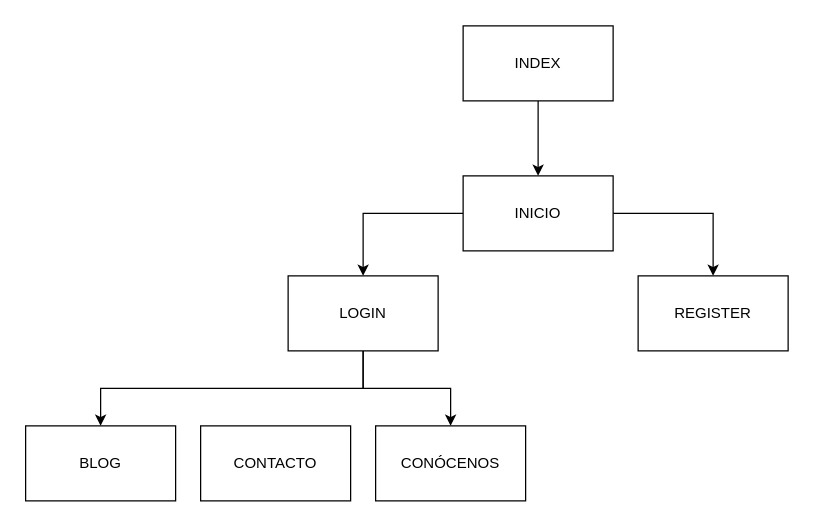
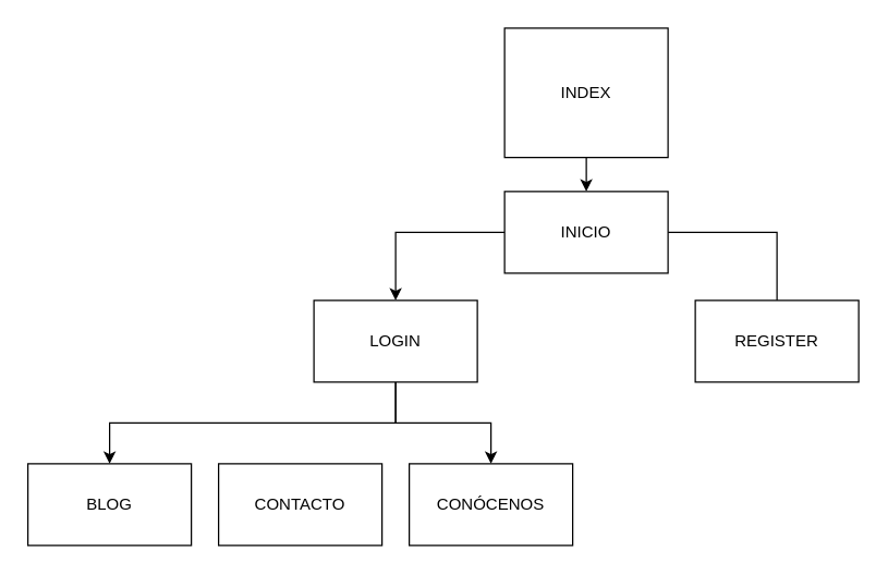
- <mxCell id="3" value="INDEX" style="rounded=0;whiteSpace=wrap;html=1;" vertex="1" parent="1"><mxGeometry x="370" y="20" width="120" height="60" as="geometry" /></mxCell>
+ <mxCell id="3" value="INDEX" style="rounded=0;whiteSpace=wrap;html=1;" vertex="1" parent="1"><mxGeometry x="370" y="20" width="120" height="95" as="geometry" /></mxCell>
- <mxCell id="5" style="edgeStyle=orthogonalEdgeStyle;rounded=0;orthogonalLoop=1;jettySize=auto;html=1;exitX=1;exitY=0.5;exitDx=0;exitDy=0;entryX=0.5;entryY=0;entryDx=0;entryDy=0;" edge="1" parent="1" source="6" target="13"><mxGeometry relative="1" as="geometry" /></mxCell>
+ <mxCell id="5" style="edgeStyle=orthogonalEdgeStyle;rounded=0;orthogonalLoop=1;jettySize=auto;html=1;exitX=1;exitY=0.5;exitDx=0;exitDy=0;entryX=0.5;entryY=0;entryDx=0;entryDy=0;endArrow=none;" edge="1" parent="1" source="6" target="13"><mxGeometry relative="1" as="geometry" /></mxCell>
